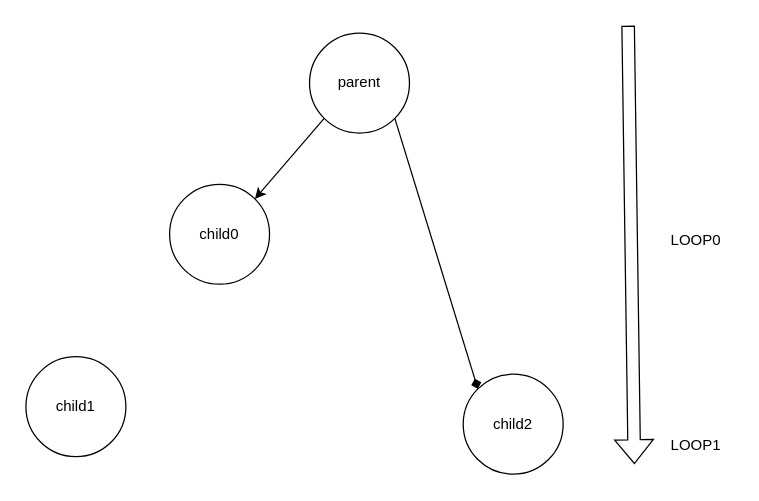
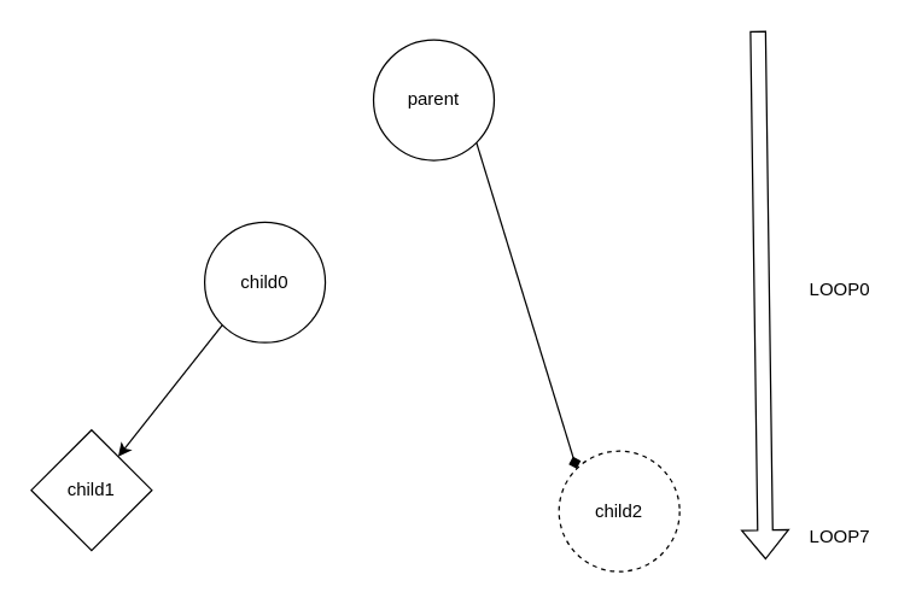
- <mxCell id="6" value="" style="endArrow=classic;html=1;rounded=0;entryX=1;entryY=0;entryDx=0;entryDy=0;exitX=0;exitY=1;exitDx=0;exitDy=0;" edge="1" parent="1" source="2" target="3"><mxGeometry width="50" height="50" relative="1" as="geometry"><mxPoint x="252" y="248" as="sourcePoint" /><mxPoint x="302" y="198" as="targetPoint" /></mxGeometry></mxCell>
+ <mxCell id="7" value="" style="endArrow=classic;html=1;rounded=0;exitX=0;exitY=1;exitDx=0;exitDy=0;" edge="1" parent="1" source="3" target="5"><mxGeometry width="50" height="50" relative="1" as="geometry"><mxPoint x="203" y="262" as="sourcePoint" /><mxPoint x="148" y="330" as="targetPoint" /></mxGeometry></mxCell>
- <mxCell id="5" value="child1" style="ellipse;whiteSpace=wrap;html=1;aspect=fixed;" vertex="1" parent="1"><mxGeometry x="20" y="285" width="80" height="80" as="geometry" /></mxCell>
+ <mxCell id="5" value="child1" style="rhombus;whiteSpace=wrap;html=1;aspect=fixed;" vertex="1" parent="1"><mxGeometry x="20" y="285" width="80" height="80" as="geometry" /></mxCell>
- <mxCell id="4" value="child2" style="ellipse;whiteSpace=wrap;html=1;aspect=fixed;" vertex="1" parent="1"><mxGeometry x="370" y="299" width="80" height="80" as="geometry" /></mxCell>
+ <mxCell id="4" value="child2" style="ellipse;whiteSpace=wrap;html=1;aspect=fixed;dashed=1;" vertex="1" parent="1"><mxGeometry x="370" y="299" width="80" height="80" as="geometry" /></mxCell>
- <mxCell id="11" value="LOOP1" style="text;html=1;align=center;verticalAlign=middle;resizable=0;points=[];autosize=1;strokeColor=none;fillColor=none;" vertex="1" parent="1"><mxGeometry x="527" y="343" width="58" height="26" as="geometry" /></mxCell>
+ <mxCell id="11" value="LOOP7" style="text;html=1;align=center;verticalAlign=middle;resizable=0;points=[];autosize=1;strokeColor=none;fillColor=none;" vertex="1" parent="1"><mxGeometry x="527" y="343" width="58" height="26" as="geometry" /></mxCell>
